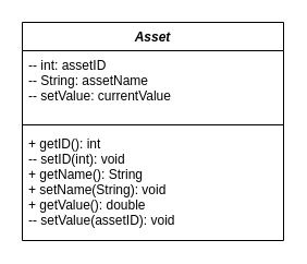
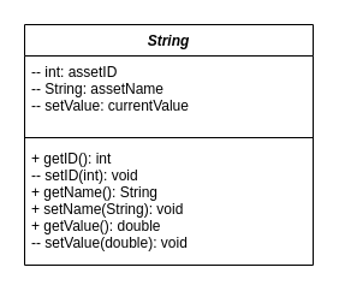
- <mxCell id="2" value="Asset" style="swimlane;fontStyle=3;align=center;verticalAlign=top;childLayout=stackLayout;horizontal=1;startSize=26;horizontalStack=0;resizeParent=1;resizeParentMax=0;resizeLast=0;collapsible=1;marginBottom=0;" vertex="1" parent="1"><mxGeometry x="20" y="20" width="240" height="200" as="geometry" /></mxCell>
+ <mxCell id="2" value="String" style="swimlane;fontStyle=3;align=center;verticalAlign=top;childLayout=stackLayout;horizontal=1;startSize=26;horizontalStack=0;resizeParent=1;resizeParentMax=0;resizeLast=0;collapsible=1;marginBottom=0;" vertex="1" parent="1"><mxGeometry x="20" y="20" width="240" height="200" as="geometry" /></mxCell>
- <mxCell id="5" value="+ getID(): int&#10;-- setID(int): void&#10;+ getName(): String&#10;+ setName(String): void &#10;+ getValue(): double&#10;-- setValue(assetID): void" style="text;strokeColor=none;fillColor=none;align=left;verticalAlign=top;spacingLeft=4;spacingRight=4;overflow=hidden;rotatable=0;points=[[0,0.5],[1,0.5]];portConstraint=eastwest;" vertex="1" parent="2"><mxGeometry y="98" width="240" height="102" as="geometry" /></mxCell>
+ <mxCell id="5" value="+ getID(): int&#10;-- setID(int): void&#10;+ getName(): String&#10;+ setName(String): void &#10;+ getValue(): double&#10;-- setValue(double): void" style="text;strokeColor=none;fillColor=none;align=left;verticalAlign=top;spacingLeft=4;spacingRight=4;overflow=hidden;rotatable=0;points=[[0,0.5],[1,0.5]];portConstraint=eastwest;" vertex="1" parent="2"><mxGeometry y="98" width="240" height="102" as="geometry" /></mxCell>
